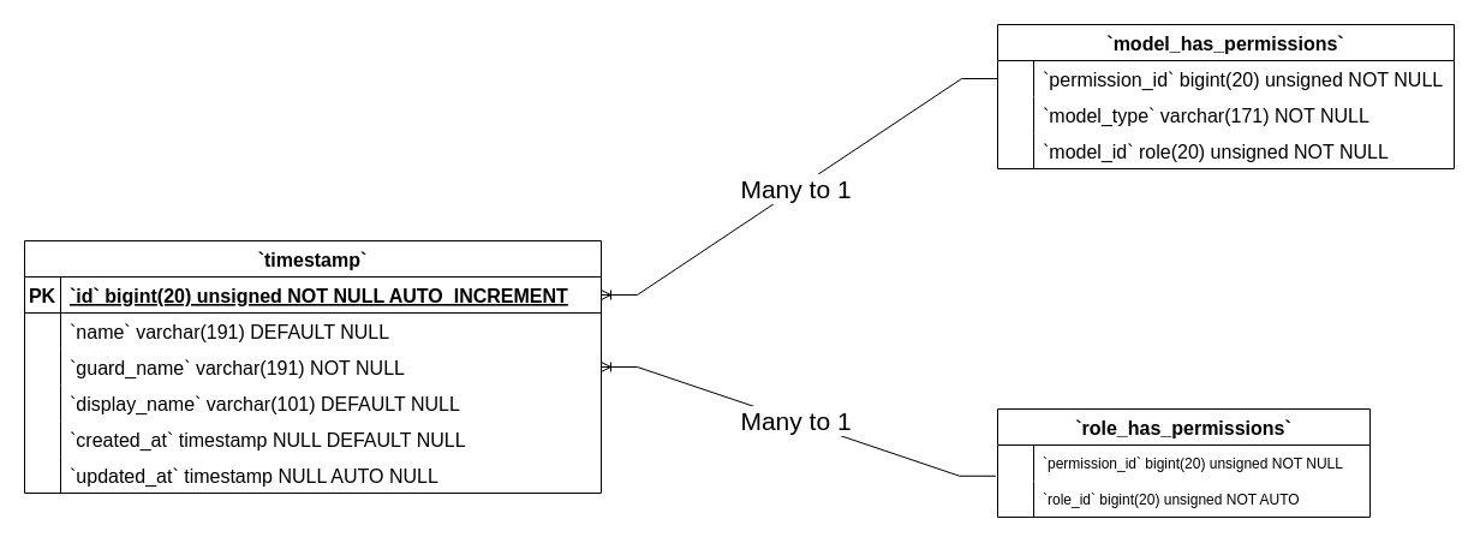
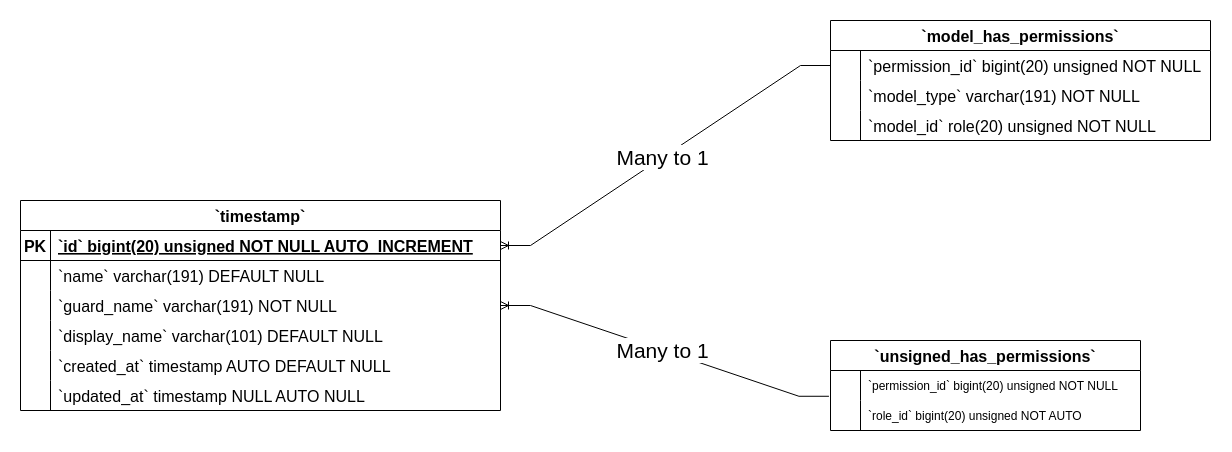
- <mxCell id="27" value="`model_type` varchar(171) NOT NULL" style="shape=partialRectangle;overflow=hidden;connectable=0;fillColor=none;align=left;strokeColor=inherit;top=0;left=0;bottom=0;right=0;spacingLeft=6;fontSize=16;" vertex="1" parent="25"><mxGeometry x="30" width="350" height="30" as="geometry"><mxRectangle width="350" height="30" as="alternateBounds" /></mxGeometry></mxCell>
+ <mxCell id="27" value="`model_type` varchar(191) NOT NULL" style="shape=partialRectangle;overflow=hidden;connectable=0;fillColor=none;align=left;strokeColor=inherit;top=0;left=0;bottom=0;right=0;spacingLeft=6;fontSize=16;" vertex="1" parent="25"><mxGeometry x="30" width="350" height="30" as="geometry"><mxRectangle width="350" height="30" as="alternateBounds" /></mxGeometry></mxCell>
- <mxCell id="33" value="`role_has_permissions`" style="shape=table;startSize=30;container=1;collapsible=1;childLayout=tableLayout;fixedRows=1;rowLines=0;fontStyle=1;align=center;resizeLast=1;fontSize=16;" vertex="1" parent="1"><mxGeometry x="830" y="340" width="310" height="90" as="geometry" /></mxCell>
+ <mxCell id="33" value="`unsigned_has_permissions`" style="shape=table;startSize=30;container=1;collapsible=1;childLayout=tableLayout;fixedRows=1;rowLines=0;fontStyle=1;align=center;resizeLast=1;fontSize=16;" vertex="1" parent="1"><mxGeometry x="830" y="340" width="310" height="90" as="geometry" /></mxCell>
- <mxCell id="17" value="`created_at` timestamp NULL DEFAULT NULL" style="shape=partialRectangle;overflow=hidden;connectable=0;fillColor=none;align=left;strokeColor=inherit;top=0;left=0;bottom=0;right=0;spacingLeft=6;fontSize=16;" vertex="1" parent="15"><mxGeometry x="30" width="450" height="30" as="geometry"><mxRectangle width="450" height="30" as="alternateBounds" /></mxGeometry></mxCell>
+ <mxCell id="17" value="`created_at` timestamp AUTO DEFAULT NULL" style="shape=partialRectangle;overflow=hidden;connectable=0;fillColor=none;align=left;strokeColor=inherit;top=0;left=0;bottom=0;right=0;spacingLeft=6;fontSize=16;" vertex="1" parent="15"><mxGeometry x="30" width="450" height="30" as="geometry"><mxRectangle width="450" height="30" as="alternateBounds" /></mxGeometry></mxCell>
